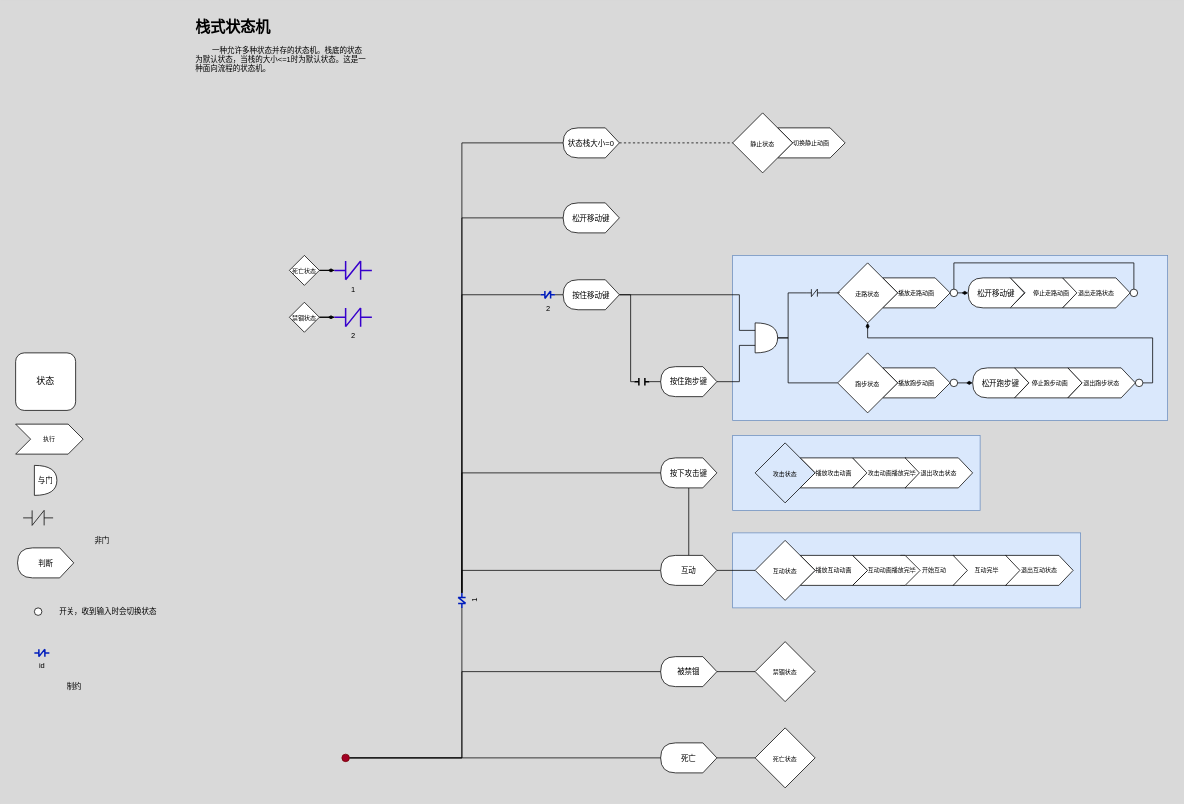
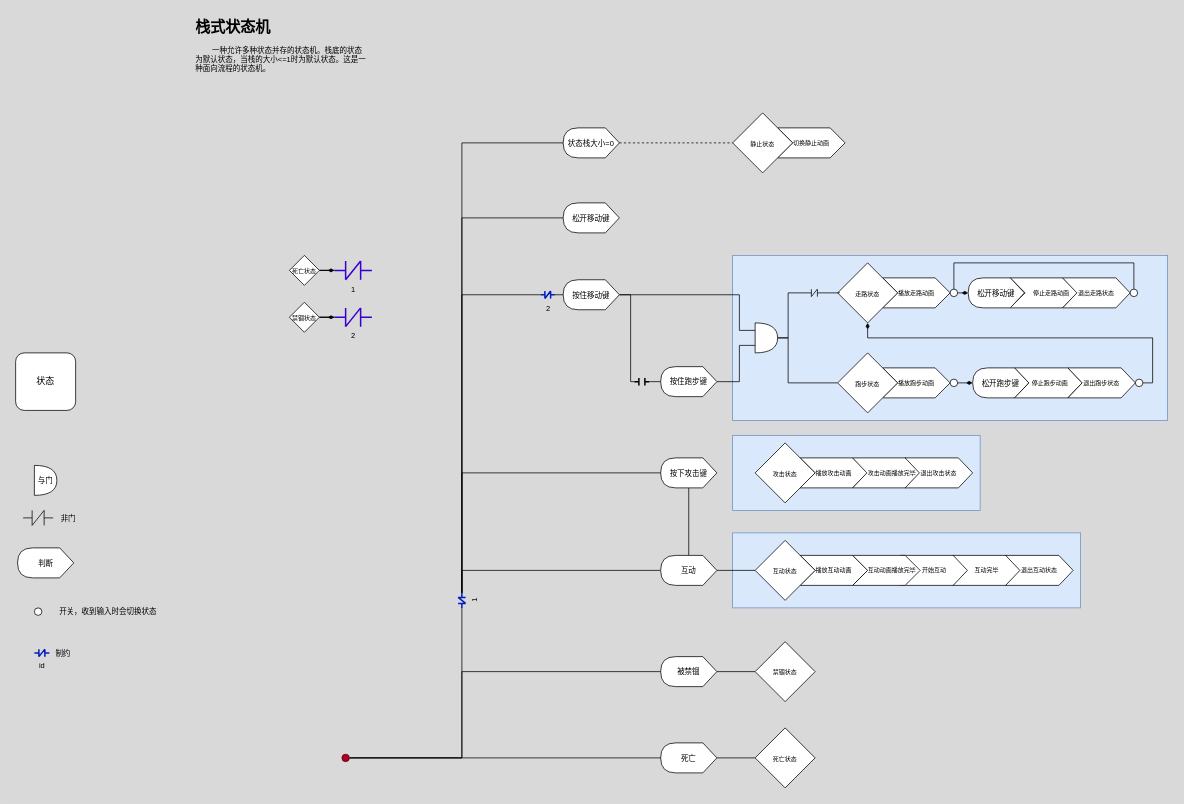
- <mxCell id="38" value="执行" style="shape=step;perimeter=stepPerimeter;whiteSpace=wrap;html=1;fixedSize=1;fontSize=8;" vertex="1" parent="1"><mxGeometry x="20" y="565" width="90" height="40" as="geometry" /></mxCell>
- <mxCell id="20" value="&lt;span style=&quot;font-size: 8px&quot;&gt;攻击状态&lt;/span&gt;" style="rhombus;whiteSpace=wrap;html=1;fillColor=#dae8fc;" vertex="1" parent="1"><mxGeometry x="1006" y="590" width="80" height="80" as="geometry" /></mxCell>
+ <mxCell id="20" value="&lt;span style=&quot;font-size: 8px&quot;&gt;攻击状态&lt;/span&gt;" style="rhombus;whiteSpace=wrap;html=1;" vertex="1" parent="1"><mxGeometry x="1006" y="590" width="80" height="80" as="geometry" /></mxCell>
- <mxCell id="41" value="非门" style="text;html=1;align=center;verticalAlign=middle;resizable=0;points=[];autosize=1;strokeColor=none;fillColor=none;fontSize=10;" vertex="1" parent="1"><mxGeometry x="115" y="710" width="40" height="20" as="geometry" /></mxCell>
+ <mxCell id="41" value="非门" style="text;html=1;align=center;verticalAlign=middle;resizable=0;points=[];autosize=1;strokeColor=none;fillColor=none;fontSize=10;" vertex="1" parent="1"><mxGeometry x="70" y="680" width="40" height="20" as="geometry" /></mxCell>
- <mxCell id="88" value="制约" style="text;html=1;align=center;verticalAlign=middle;resizable=0;points=[];autosize=1;strokeColor=none;fillColor=none;fontSize=10;" vertex="1" parent="1"><mxGeometry x="80" y="905" width="35" height="20" as="geometry" /></mxCell>
+ <mxCell id="88" value="制约" style="text;html=1;align=center;verticalAlign=middle;resizable=0;points=[];autosize=1;strokeColor=none;fillColor=none;fontSize=10;" vertex="1" parent="1"><mxGeometry x="65" y="860" width="35" height="20" as="geometry" /></mxCell>
